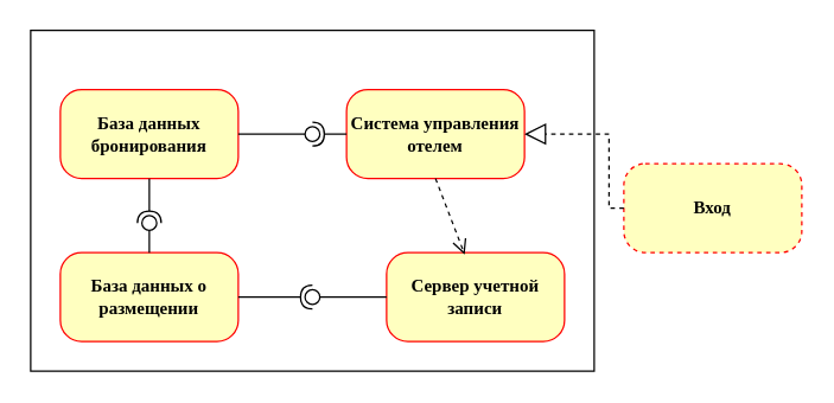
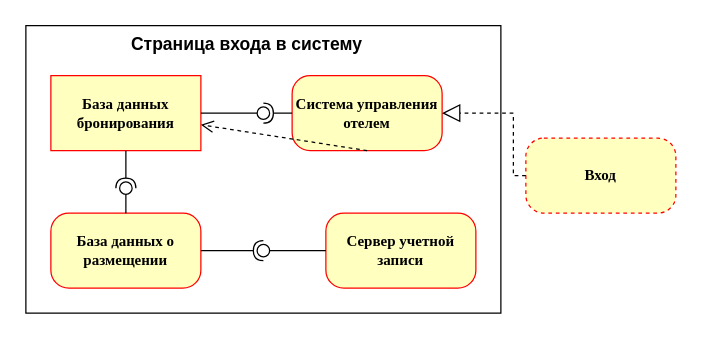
+ <mxCell id="6" value="&lt;font style=&quot;font-size: 14px;&quot;&gt;&lt;b&gt;Страница входа в систему&lt;/b&gt;&lt;/font&gt;" style="text;html=1;strokeColor=none;fillColor=none;align=center;verticalAlign=middle;whiteSpace=wrap;rounded=0;" vertex="1" parent="1"><mxGeometry x="97" y="20" width="200" height="30" as="geometry" /></mxCell>
- <mxCell id="4" value="&lt;b style=&quot;border-color: var(--border-color);&quot;&gt;База данных бронирования&lt;/b&gt;" style="rounded=1;whiteSpace=wrap;html=1;arcSize=24;fillColor=#ffffc0;strokeColor=#ff0000;shadow=0;comic=0;labelBackgroundColor=none;fontFamily=Verdana;fontSize=12;fontColor=#000000;align=center;" parent="1" vertex="1"><mxGeometry x="40" y="60" width="120" height="60" as="geometry" /></mxCell>
+ <mxCell id="4" value="&lt;b style=&quot;border-color: var(--border-color);&quot;&gt;База данных бронирования&lt;/b&gt;" style="whiteSpace=wrap;html=1;arcSize=24;fillColor=#ffffc0;strokeColor=#ff0000;shadow=0;comic=0;labelBackgroundColor=none;fontFamily=Verdana;fontSize=12;fontColor=#000000;align=center;rounded=0;" parent="1" vertex="1"><mxGeometry x="40" y="60" width="120" height="60" as="geometry" /></mxCell>
- <mxCell id="17" value="" style="html=1;verticalAlign=bottom;endArrow=open;dashed=1;endSize=8;curved=0;rounded=0;exitX=0.5;exitY=1;exitDx=0;exitDy=0;entryX=0.439;entryY=0.022;entryDx=0;entryDy=0;entryPerimeter=0;" edge="1" parent="1" source="3" target="5"><mxGeometry relative="1" as="geometry"><mxPoint x="380" y="180" as="sourcePoint" /><mxPoint x="330" y="170" as="targetPoint" /></mxGeometry></mxCell>
+ <mxCell id="17" value="" style="html=1;verticalAlign=bottom;endArrow=open;dashed=1;endSize=8;curved=0;rounded=0;exitX=0.5;exitY=1;exitDx=0;exitDy=0;" edge="1" parent="1" source="3" target="4"><mxGeometry relative="1" as="geometry"><mxPoint x="380" y="180" as="sourcePoint" /><mxPoint x="330" y="170" as="targetPoint" /></mxGeometry></mxCell>
